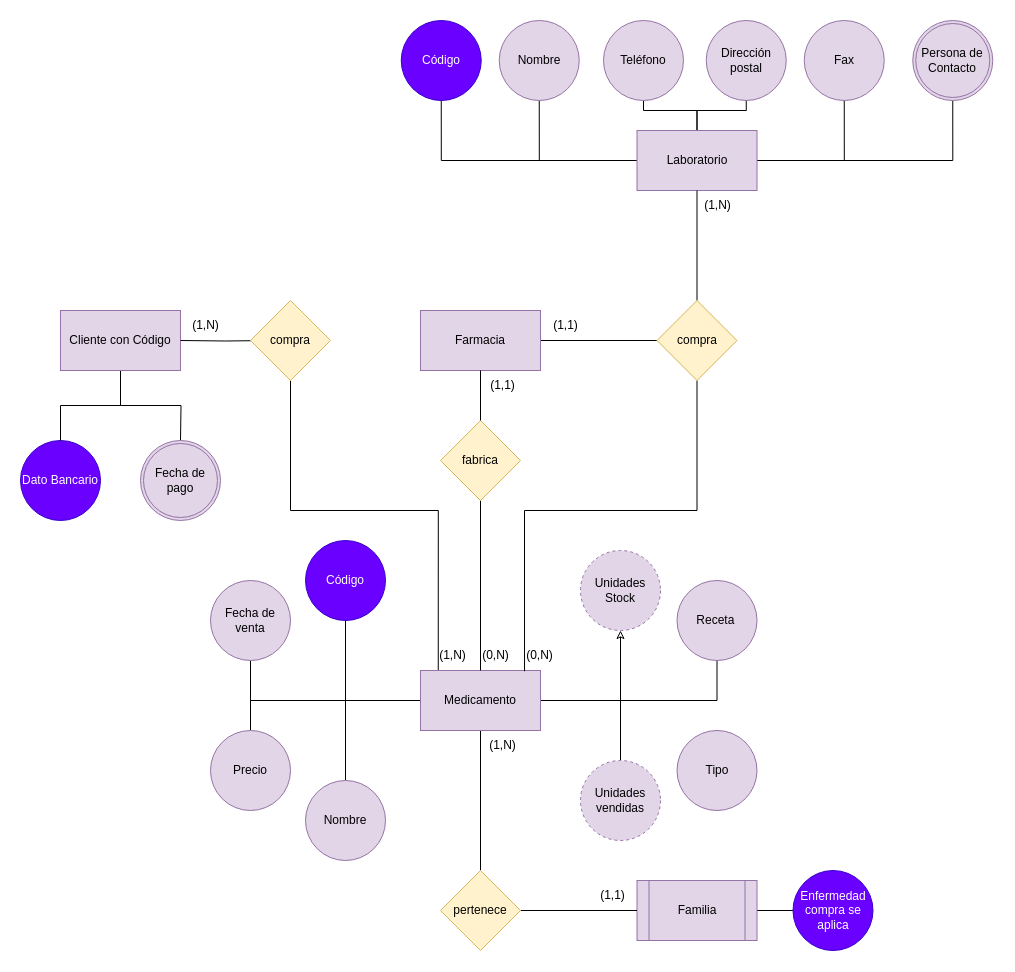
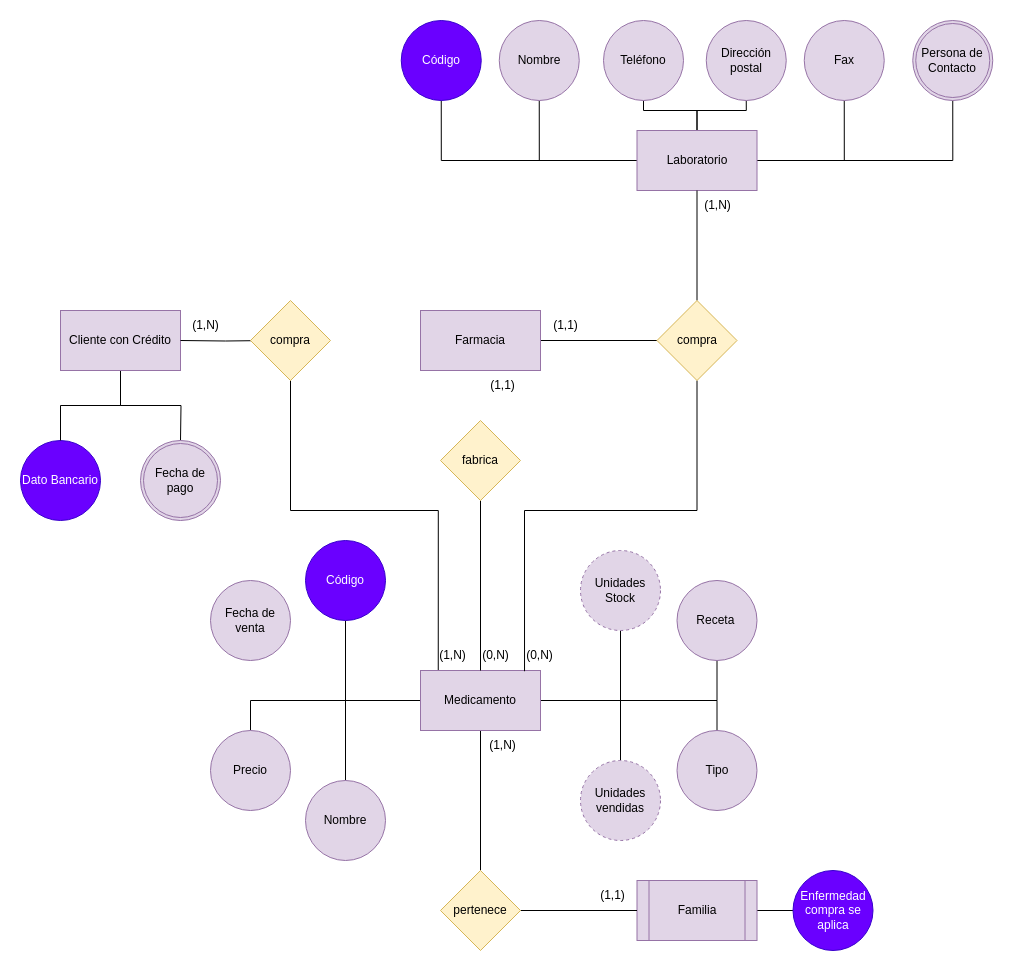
- <mxCell id="47" value="Cliente con Código" style="rounded=0;whiteSpace=wrap;html=1;fillColor=#e1d5e7;strokeColor=#9673a6;" vertex="1" parent="1"><mxGeometry x="60" y="310" width="120" height="60" as="geometry" /></mxCell>
+ <mxCell id="47" value="Cliente con Crédito" style="rounded=0;whiteSpace=wrap;html=1;fillColor=#e1d5e7;strokeColor=#9673a6;" vertex="1" parent="1"><mxGeometry x="60" y="310" width="120" height="60" as="geometry" /></mxCell>
- <mxCell id="45" style="edgeStyle=orthogonalEdgeStyle;rounded=0;orthogonalLoop=1;jettySize=auto;html=1;entryX=0.5;entryY=0;entryDx=0;entryDy=0;endArrow=none;endFill=0;" edge="1" parent="1" source="34" target="43"><mxGeometry relative="1" as="geometry" /></mxCell>
- <mxCell id="6" style="edgeStyle=orthogonalEdgeStyle;rounded=0;orthogonalLoop=1;jettySize=auto;html=1;endArrow=classic;endFill=0;" edge="1" parent="1" source="10" target="14"><mxGeometry relative="1" as="geometry" /></mxCell>
+ <mxCell id="6" style="edgeStyle=orthogonalEdgeStyle;rounded=0;orthogonalLoop=1;jettySize=auto;html=1;endArrow=none;endFill=0;" edge="1" parent="1" source="10" target="14"><mxGeometry relative="1" as="geometry" /></mxCell>
- <mxCell id="4" style="edgeStyle=orthogonalEdgeStyle;rounded=0;orthogonalLoop=1;jettySize=auto;html=1;endArrow=none;endFill=0;" edge="1" parent="1" source="10" target="36"><mxGeometry relative="1" as="geometry" /></mxCell>
+ <mxCell id="4" style="edgeStyle=orthogonalEdgeStyle;rounded=0;orthogonalLoop=1;jettySize=auto;html=1;endArrow=none;endFill=0;entryX=0.5;entryY=0;entryDx=0;entryDy=0;" edge="1" parent="1" source="10" target="13"><mxGeometry relative="1" as="geometry" /></mxCell>
